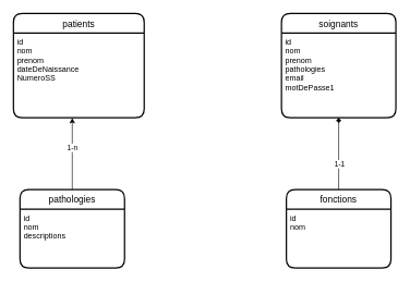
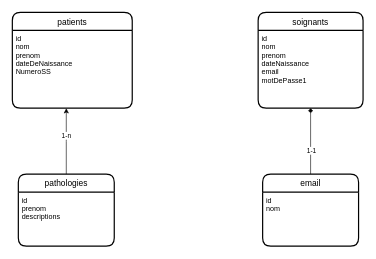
- <mxCell id="5" value="id&#10;nom&#10;prenom&#10;pathologies&#10;email&#10;motDePasse1" style="align=left;strokeColor=none;fillColor=none;spacingLeft=4;fontSize=12;verticalAlign=top;resizable=0;rotatable=0;part=1;" vertex="1" parent="4"><mxGeometry y="30" width="175" height="130" as="geometry" /></mxCell>
+ <mxCell id="5" value="id&#10;nom&#10;prenom&#10;dateNaissance&#10;email&#10;motDePasse1" style="align=left;strokeColor=none;fillColor=none;spacingLeft=4;fontSize=12;verticalAlign=top;resizable=0;rotatable=0;part=1;" vertex="1" parent="4"><mxGeometry y="30" width="175" height="130" as="geometry" /></mxCell>
- <mxCell id="12" value="fonctions" style="swimlane;childLayout=stackLayout;horizontal=1;startSize=30;horizontalStack=0;rounded=1;fontSize=14;fontStyle=0;strokeWidth=2;resizeParent=0;resizeLast=1;shadow=0;dashed=0;align=center;" vertex="1" parent="1"><mxGeometry x="437.5" y="290" width="160" height="120" as="geometry" /></mxCell>
+ <mxCell id="12" value="email" style="swimlane;childLayout=stackLayout;horizontal=1;startSize=30;horizontalStack=0;rounded=1;fontSize=14;fontStyle=0;strokeWidth=2;resizeParent=0;resizeLast=1;shadow=0;dashed=0;align=center;" vertex="1" parent="1"><mxGeometry x="437.5" y="290" width="160" height="120" as="geometry" /></mxCell>
- <mxCell id="9" value="id&#10;nom&#10;descriptions" style="align=left;strokeColor=none;fillColor=none;spacingLeft=4;fontSize=12;verticalAlign=top;resizable=0;rotatable=0;part=1;" vertex="1" parent="8"><mxGeometry y="30" width="160" height="90" as="geometry" /></mxCell>
+ <mxCell id="9" value="id&#10;prenom&#10;descriptions" style="align=left;strokeColor=none;fillColor=none;spacingLeft=4;fontSize=12;verticalAlign=top;resizable=0;rotatable=0;part=1;" vertex="1" parent="8"><mxGeometry y="30" width="160" height="90" as="geometry" /></mxCell>
